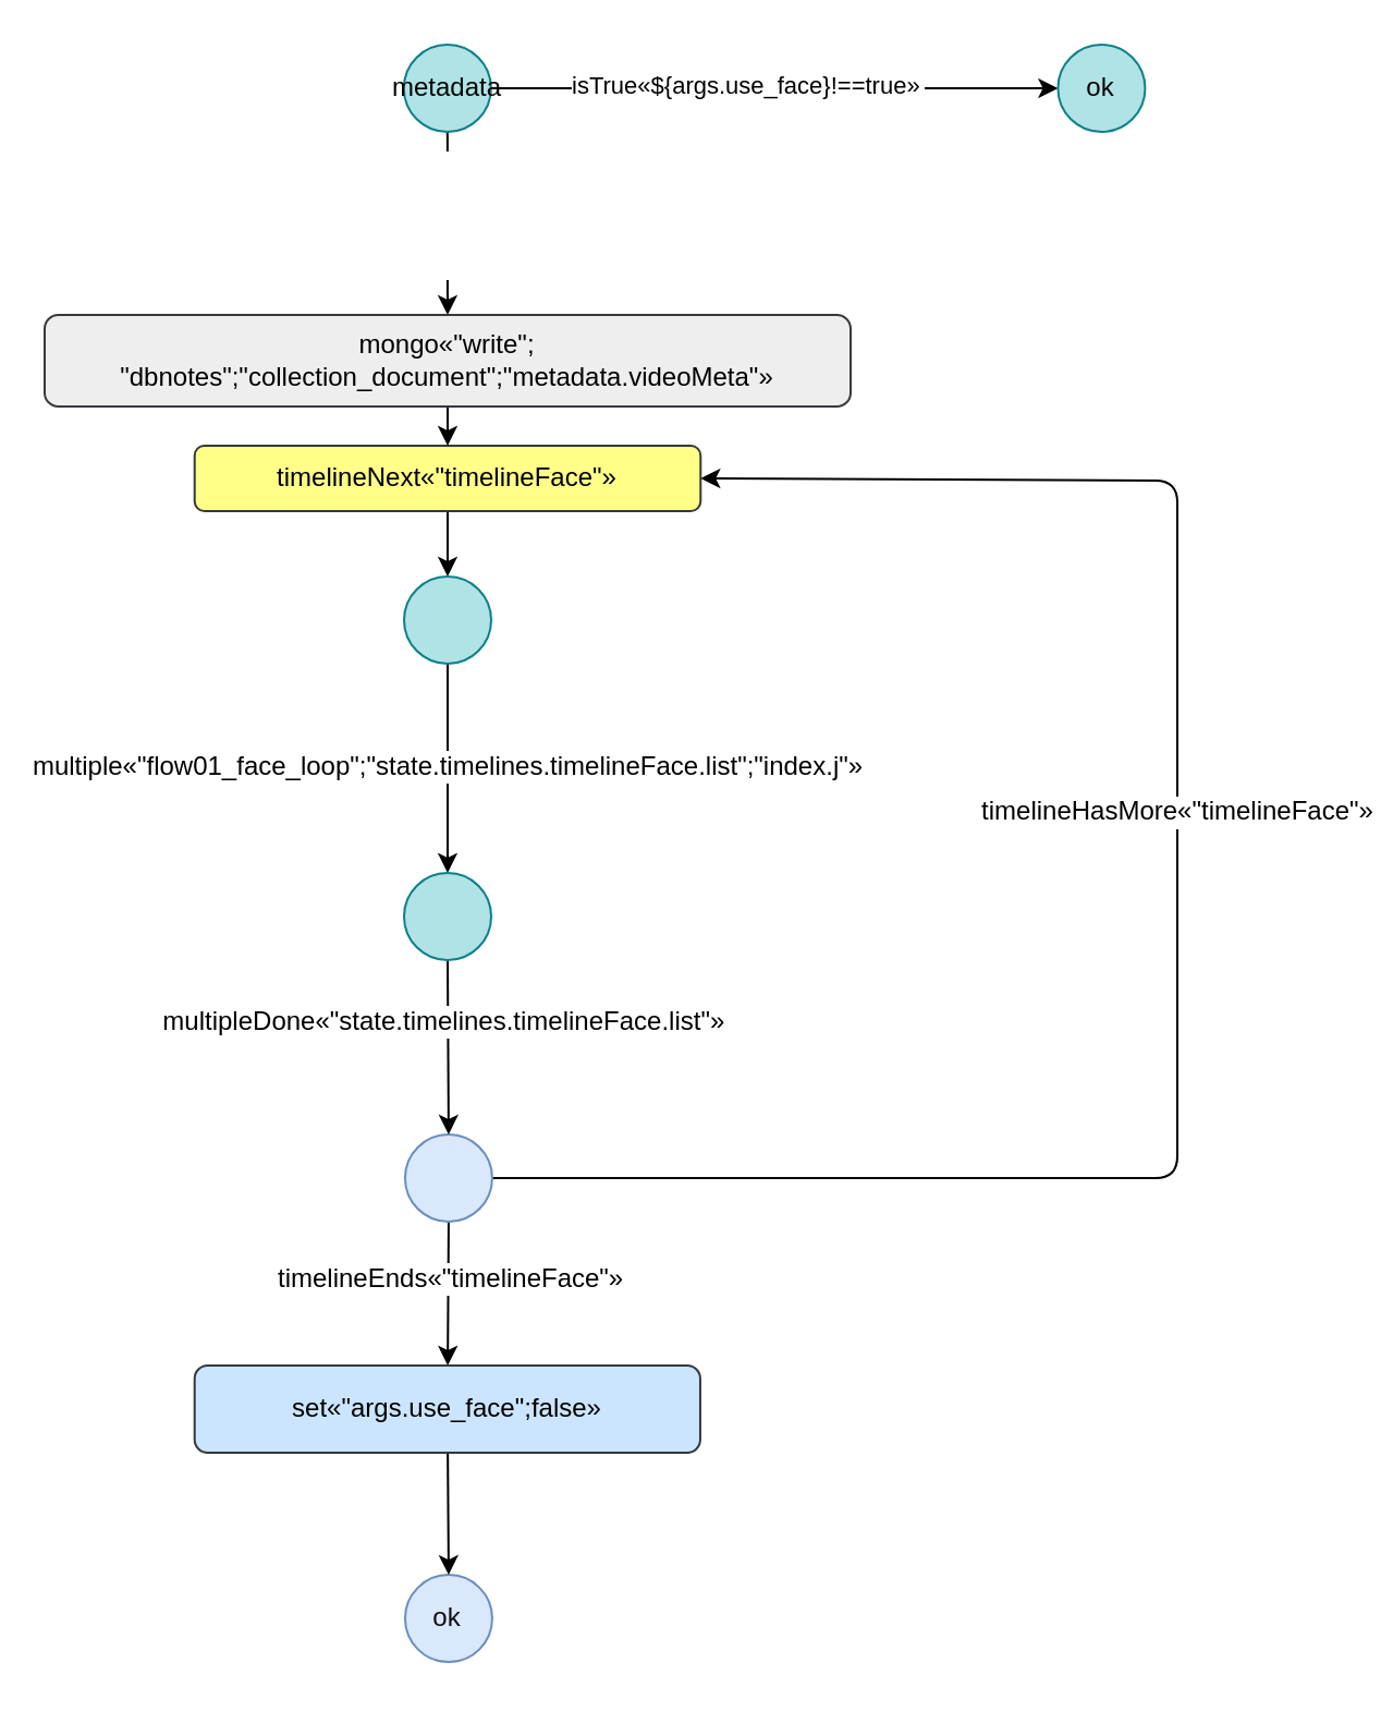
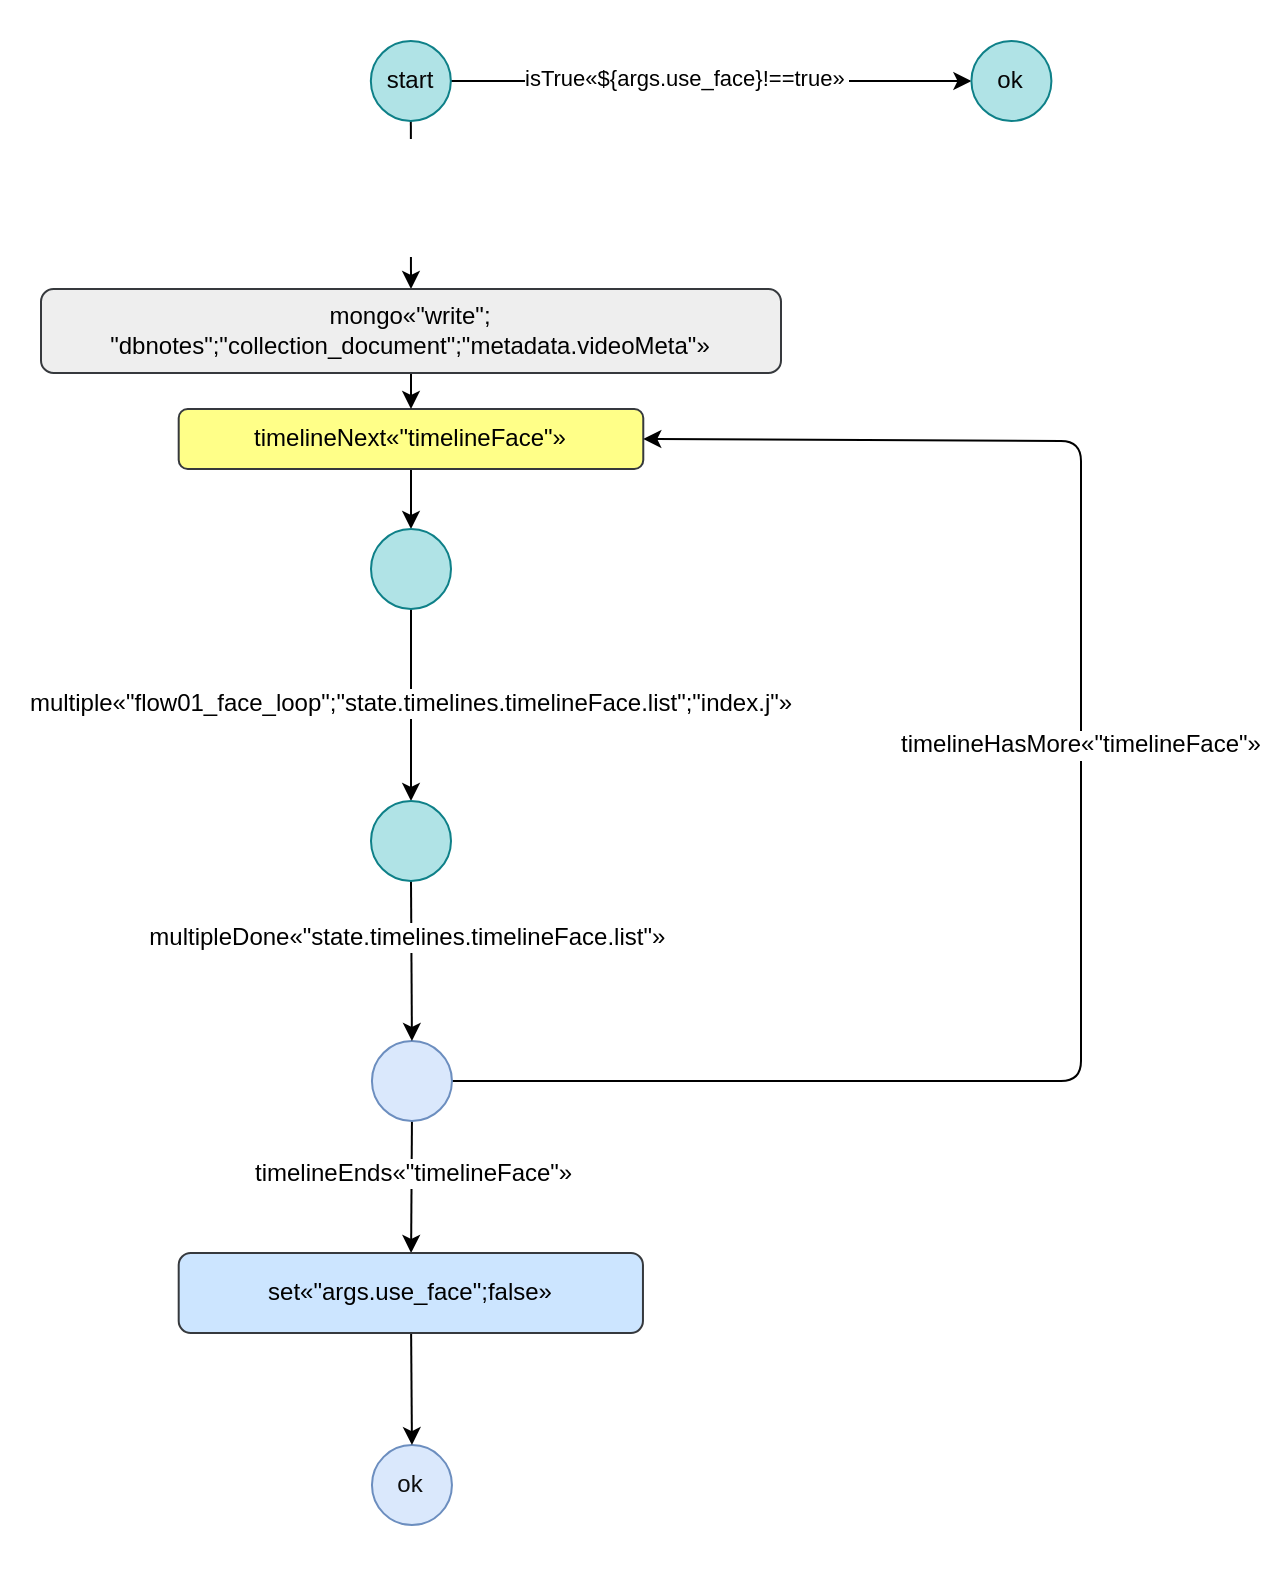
- <mxCell id="6" value="metadata" style="ellipse;whiteSpace=wrap;html=1;fillColor=#b0e3e6;strokeColor=#0e8088;fontColor=#050505;" parent="1" vertex="1"><mxGeometry x="184.92" y="20" width="40" height="40" as="geometry" /></mxCell>
+ <mxCell id="6" value="start" style="ellipse;whiteSpace=wrap;html=1;fillColor=#b0e3e6;strokeColor=#0e8088;fontColor=#050505;" parent="1" vertex="1"><mxGeometry x="184.92" y="20" width="40" height="40" as="geometry" /></mxCell>
